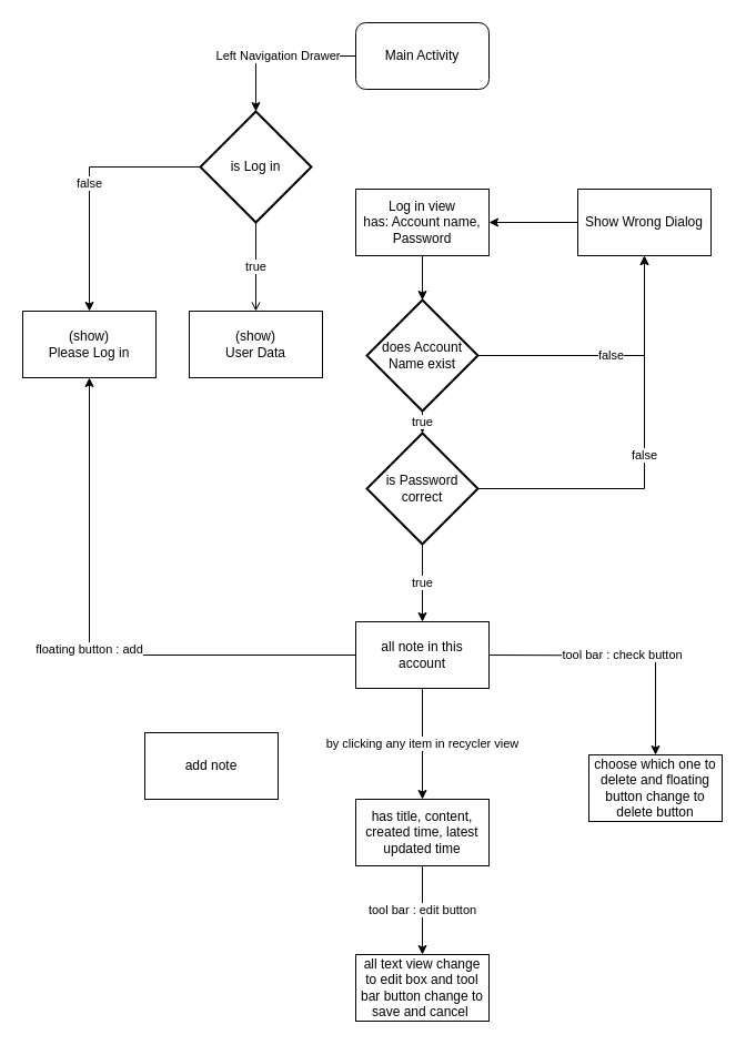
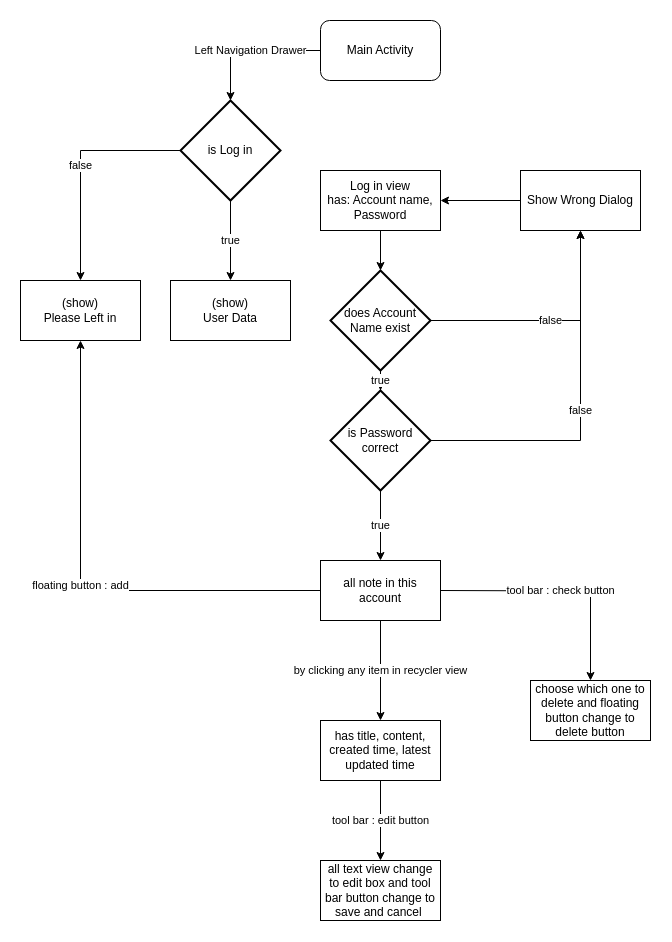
- <mxCell id="5" value="true" style="edgeStyle=orthogonalEdgeStyle;rounded=0;orthogonalLoop=1;jettySize=auto;html=1;endArrow=open;" edge="1" parent="1" source="7" target="3"><mxGeometry relative="1" as="geometry" /></mxCell>
+ <mxCell id="5" value="true" style="edgeStyle=orthogonalEdgeStyle;rounded=0;orthogonalLoop=1;jettySize=auto;html=1;" edge="1" parent="1" source="7" target="3"><mxGeometry relative="1" as="geometry" /></mxCell>
- <mxCell id="8" value="(show)&lt;br&gt;Please Log in" style="rounded=0;whiteSpace=wrap;html=1;" vertex="1" parent="1"><mxGeometry x="20" y="280" width="120" height="60" as="geometry" /></mxCell>
+ <mxCell id="8" value="(show)&lt;br&gt;Please Left in" style="rounded=0;whiteSpace=wrap;html=1;" vertex="1" parent="1"><mxGeometry x="20" y="280" width="120" height="60" as="geometry" /></mxCell>
- <mxCell id="23" value="add note" style="rounded=0;whiteSpace=wrap;html=1;" vertex="1" parent="1"><mxGeometry x="130" y="660" width="120" height="60" as="geometry" /></mxCell>
